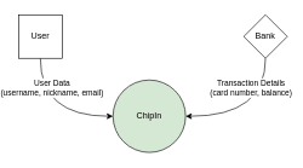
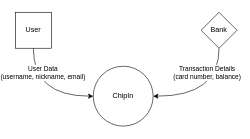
- <mxCell id="2" value="ChipIn" style="ellipse;whiteSpace=wrap;html=1;aspect=fixed;fillColor=#d5e8d4;" vertex="1" parent="1"><mxGeometry x="150" y="110" width="100" height="100" as="geometry" /></mxCell>
+ <mxCell id="2" value="ChipIn" style="ellipse;whiteSpace=wrap;html=1;aspect=fixed;" vertex="1" parent="1"><mxGeometry x="150" y="110" width="100" height="100" as="geometry" /></mxCell>
